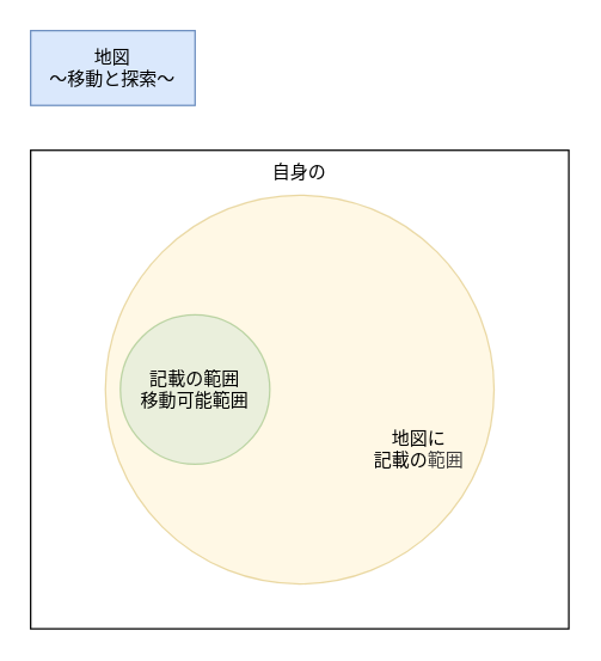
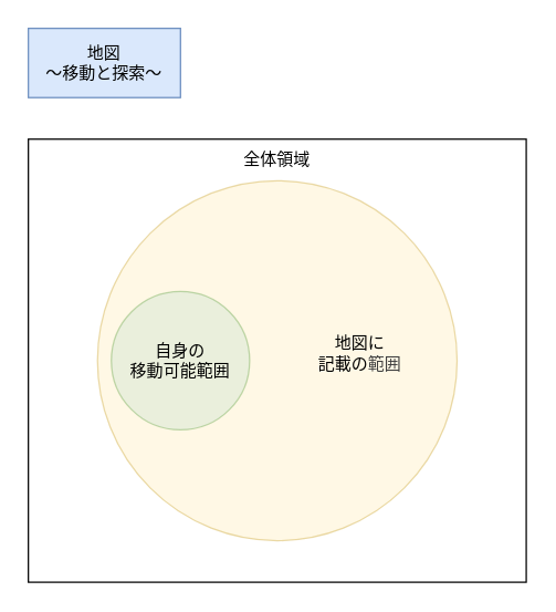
- <mxCell id="5" value="自身の" style="text;html=1;align=center;verticalAlign=middle;whiteSpace=wrap;rounded=0;" parent="1" vertex="1"><mxGeometry x="170" y="100" width="60" height="30" as="geometry" /></mxCell>
+ <mxCell id="5" value="全体領域" style="text;html=1;align=center;verticalAlign=middle;whiteSpace=wrap;rounded=0;" parent="1" vertex="1"><mxGeometry x="170" y="100" width="60" height="30" as="geometry" /></mxCell>
- <mxCell id="6" value="記載の範囲&lt;div&gt;移動可能範囲&lt;/div&gt;" style="ellipse;whiteSpace=wrap;html=1;aspect=fixed;opacity=50;fillColor=#d5e8d4;strokeColor=#82b366;" parent="1" vertex="1"><mxGeometry x="80" y="210" width="100" height="100" as="geometry" /></mxCell>
+ <mxCell id="6" value="自身の&lt;div&gt;移動可能範囲&lt;/div&gt;" style="ellipse;whiteSpace=wrap;html=1;aspect=fixed;opacity=50;fillColor=#d5e8d4;strokeColor=#82b366;" parent="1" vertex="1"><mxGeometry x="80" y="210" width="100" height="100" as="geometry" /></mxCell>
- <mxCell id="7" value="地図に&lt;div&gt;記載の&lt;span style=&quot;color: rgb(63, 63, 63); background-color: transparent;&quot;&gt;範囲&lt;/span&gt;&lt;/div&gt;" style="text;html=1;align=center;verticalAlign=middle;whiteSpace=wrap;rounded=0;" vertex="1" parent="1"><mxGeometry x="240" y="285" width="80" height="30" as="geometry" /></mxCell>
+ <mxCell id="7" value="地図に&lt;div&gt;記載の&lt;span style=&quot;color: rgb(63, 63, 63); background-color: transparent;&quot;&gt;範囲&lt;/span&gt;&lt;/div&gt;" style="text;html=1;align=center;verticalAlign=middle;whiteSpace=wrap;rounded=0;" vertex="1" parent="1"><mxGeometry x="220" y="240" width="80" height="30" as="geometry" /></mxCell>
